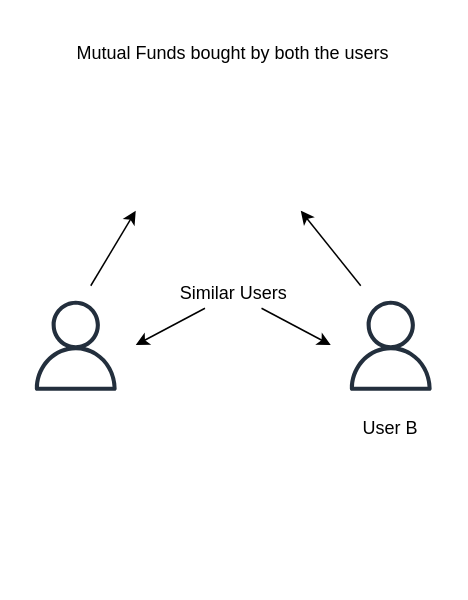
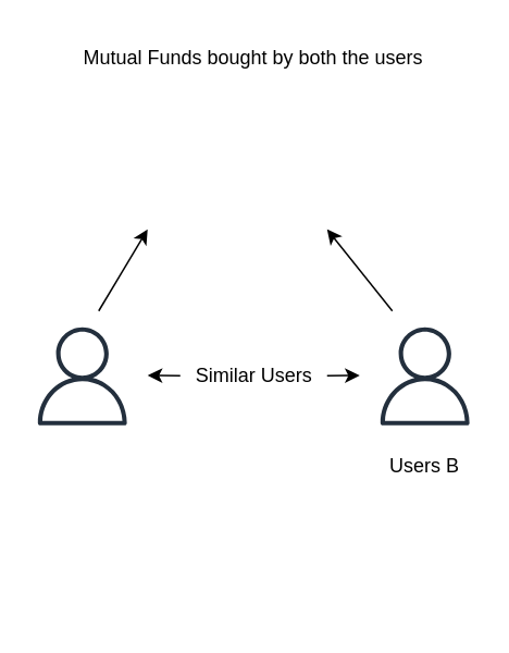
- <mxCell id="8" value="Similar Users" style="text;html=1;align=center;verticalAlign=middle;resizable=0;points=[];autosize=1;strokeColor=none;fillColor=none;" vertex="1" parent="1"><mxGeometry x="110" y="185" width="90" height="20" as="geometry" /></mxCell>
+ <mxCell id="8" value="Similar Users" style="text;html=1;align=center;verticalAlign=middle;resizable=0;points=[];autosize=1;strokeColor=none;fillColor=none;" vertex="1" parent="1"><mxGeometry x="110" y="220" width="90" height="20" as="geometry" /></mxCell>
- <mxCell id="13" value="User B" style="text;html=1;strokeColor=none;fillColor=none;align=center;verticalAlign=middle;whiteSpace=wrap;rounded=0;" vertex="1" parent="1"><mxGeometry x="230" y="270" width="60" height="30" as="geometry" /></mxCell>
+ <mxCell id="13" value="Users B" style="text;html=1;strokeColor=none;fillColor=none;align=center;verticalAlign=middle;whiteSpace=wrap;rounded=0;" vertex="1" parent="1"><mxGeometry x="230" y="270" width="60" height="30" as="geometry" /></mxCell>
